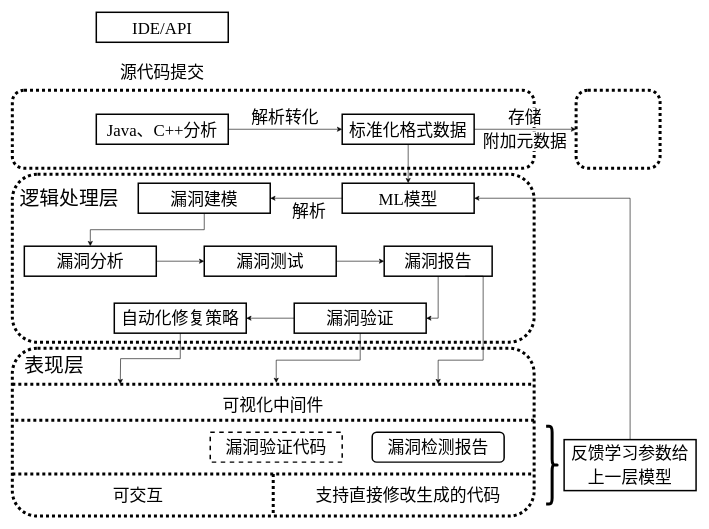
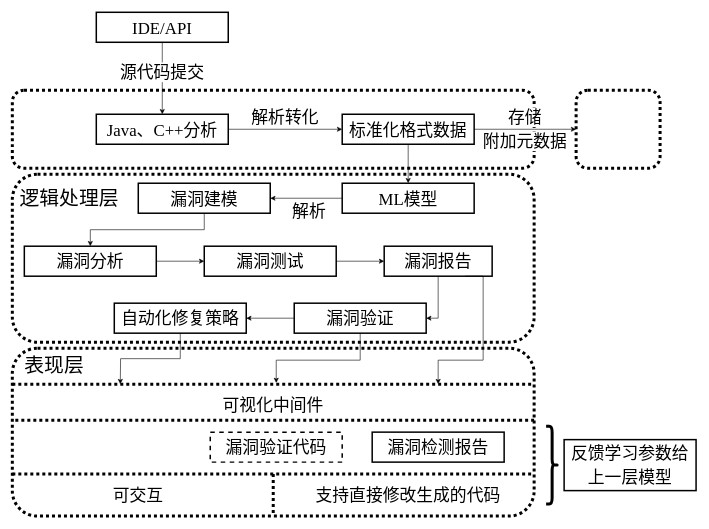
+ <mxCell id="3" style="edgeStyle=orthogonalEdgeStyle;rounded=0;orthogonalLoop=1;jettySize=auto;html=1;entryX=0.5;entryY=0;entryDx=0;entryDy=0;fontFamily=宋体;" edge="1" parent="1" source="4" target="6"><mxGeometry relative="1" as="geometry" /></mxCell>
- <mxCell id="42" style="edgeStyle=orthogonalEdgeStyle;rounded=0;orthogonalLoop=1;jettySize=auto;html=1;entryX=1;entryY=0.5;entryDx=0;entryDy=0;fontFamily=宋体;" edge="1" parent="1" source="43" target="20"><mxGeometry relative="1" as="geometry"><Array as="points"><mxPoint x="1050" y="330" /></Array></mxGeometry></mxCell>
- <mxCell id="35" value="&lt;span style=&quot;font-size: 28px;&quot;&gt;漏洞检测报告&lt;/span&gt;" style="whiteSpace=wrap;html=1;fillColor=none;strokeWidth=2.5;fontFamily=宋体;fontSize=33;rounded=1;" vertex="1" parent="1"><mxGeometry x="620" y="720" width="220" height="50" as="geometry" /></mxCell>
+ <mxCell id="35" value="&lt;span style=&quot;font-size: 28px;&quot;&gt;漏洞检测报告&lt;/span&gt;" style="rounded=0;whiteSpace=wrap;html=1;fillColor=none;strokeWidth=2.5;fontFamily=宋体;fontSize=33;" vertex="1" parent="1"><mxGeometry x="620" y="720" width="220" height="50" as="geometry" /></mxCell>
